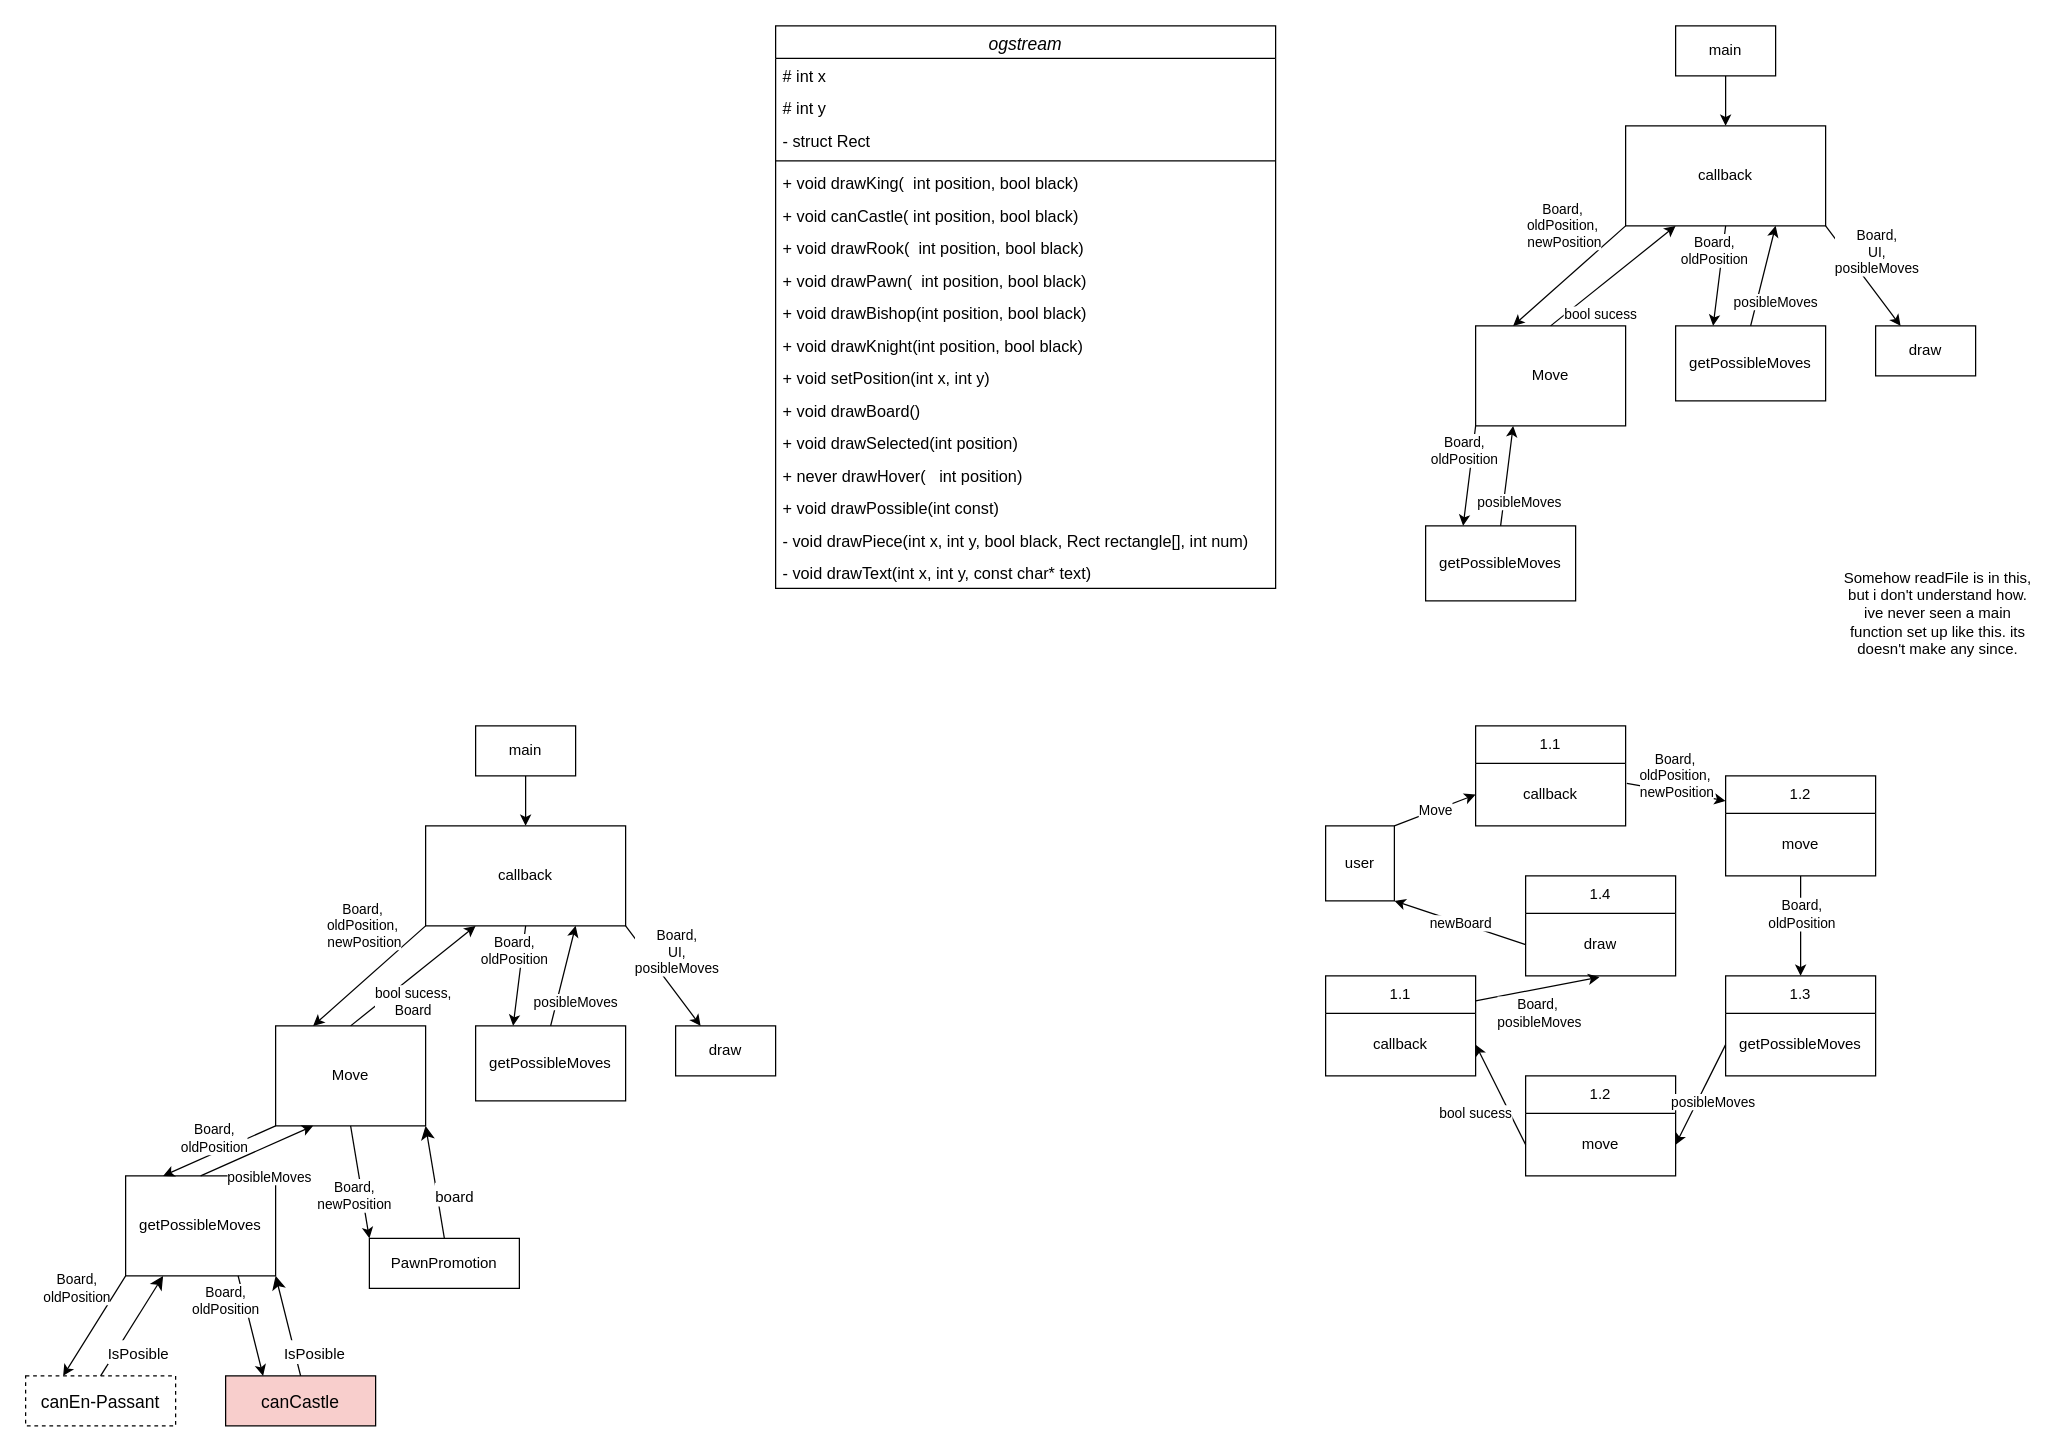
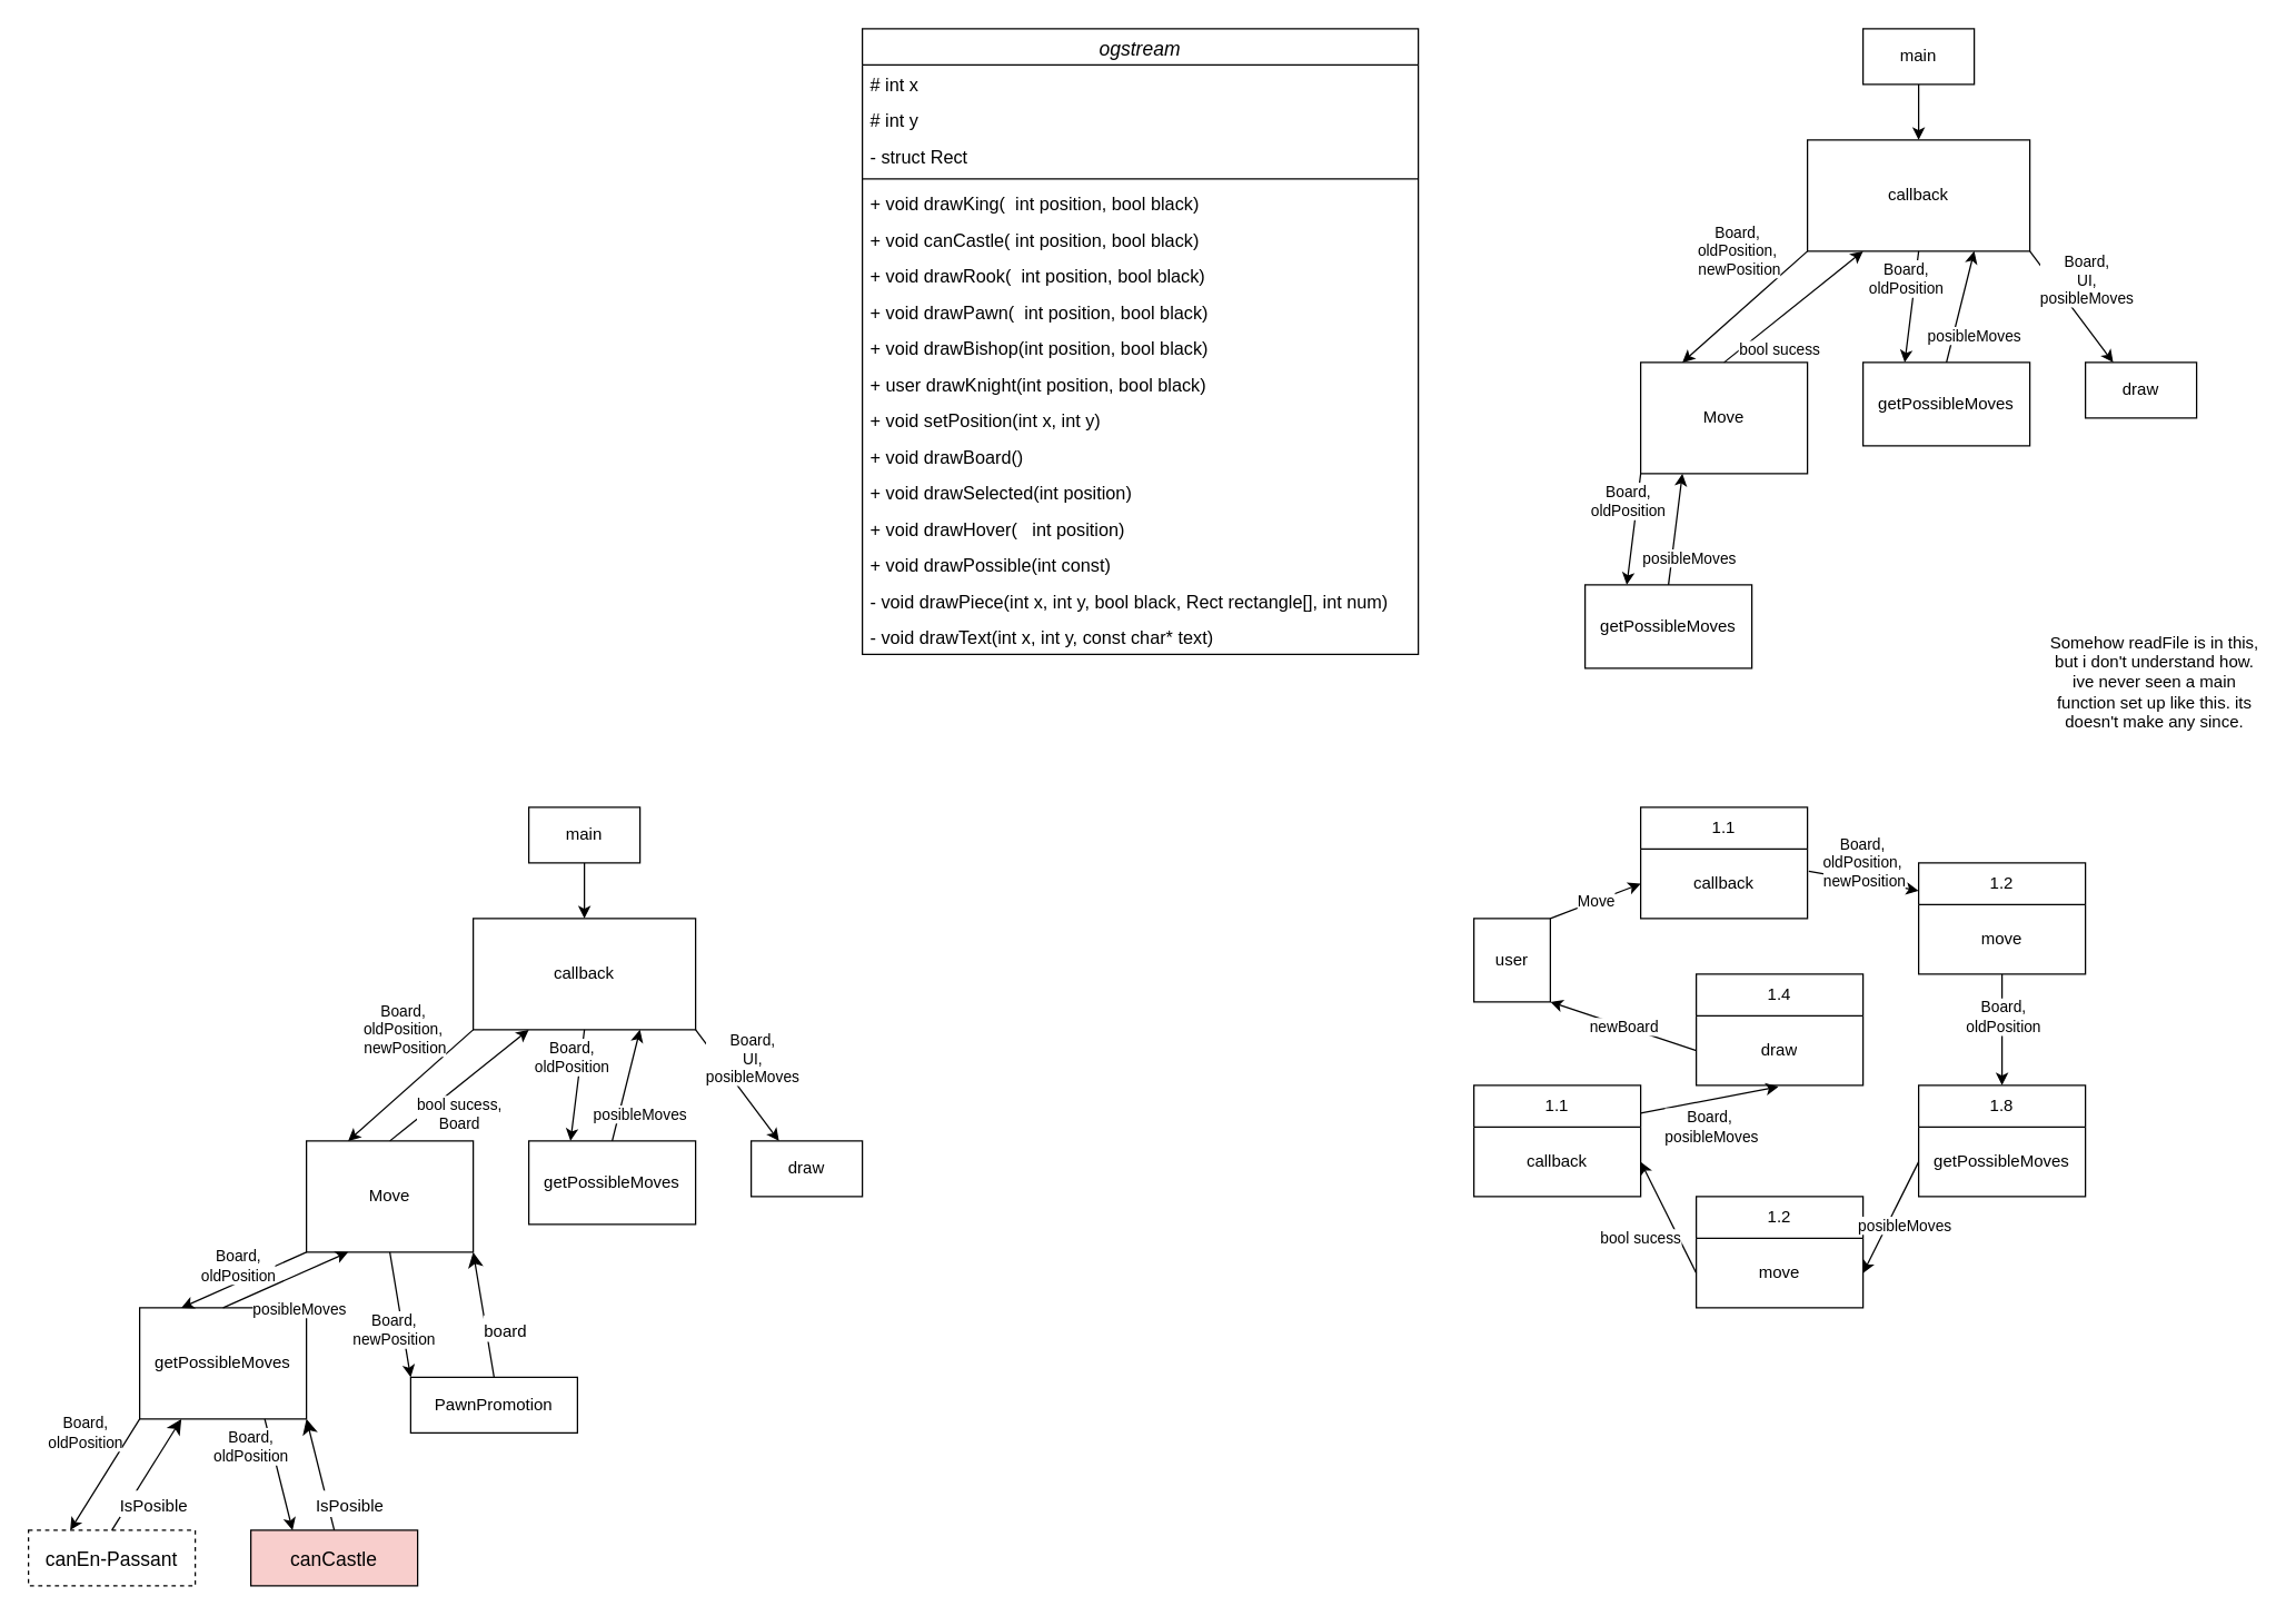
- <mxCell id="12" value="+ void drawKnight(int position, bool black)" style="text;align=left;verticalAlign=top;spacingLeft=4;spacingRight=4;overflow=hidden;rotatable=0;points=[[0,0.5],[1,0.5]];portConstraint=eastwest;fontSize=13;" parent="2" vertex="1"><mxGeometry y="242" width="400" height="26" as="geometry" /></mxCell>
+ <mxCell id="12" value="+ user drawKnight(int position, bool black)" style="text;align=left;verticalAlign=top;spacingLeft=4;spacingRight=4;overflow=hidden;rotatable=0;points=[[0,0.5],[1,0.5]];portConstraint=eastwest;fontSize=13;" parent="2" vertex="1"><mxGeometry y="242" width="400" height="26" as="geometry" /></mxCell>
- <mxCell id="16" value="+ never drawHover(   int position)" style="text;align=left;verticalAlign=top;spacingLeft=4;spacingRight=4;overflow=hidden;rotatable=0;points=[[0,0.5],[1,0.5]];portConstraint=eastwest;fontSize=13;" parent="2" vertex="1"><mxGeometry y="346" width="400" height="26" as="geometry" /></mxCell>
+ <mxCell id="16" value="+ void drawHover(   int position)" style="text;align=left;verticalAlign=top;spacingLeft=4;spacingRight=4;overflow=hidden;rotatable=0;points=[[0,0.5],[1,0.5]];portConstraint=eastwest;fontSize=13;" parent="2" vertex="1"><mxGeometry y="346" width="400" height="26" as="geometry" /></mxCell>
- <mxCell id="53" value="1.3" style="swimlane;fontStyle=0;childLayout=stackLayout;horizontal=1;startSize=30;horizontalStack=0;resizeParent=1;resizeParentMax=0;resizeLast=0;collapsible=1;marginBottom=0;whiteSpace=wrap;html=1;" parent="1" vertex="1"><mxGeometry x="1380" y="780" width="120" height="80" as="geometry" /></mxCell>
+ <mxCell id="53" value="1.8" style="swimlane;fontStyle=0;childLayout=stackLayout;horizontal=1;startSize=30;horizontalStack=0;resizeParent=1;resizeParentMax=0;resizeLast=0;collapsible=1;marginBottom=0;whiteSpace=wrap;html=1;" parent="1" vertex="1"><mxGeometry x="1380" y="780" width="120" height="80" as="geometry" /></mxCell>
